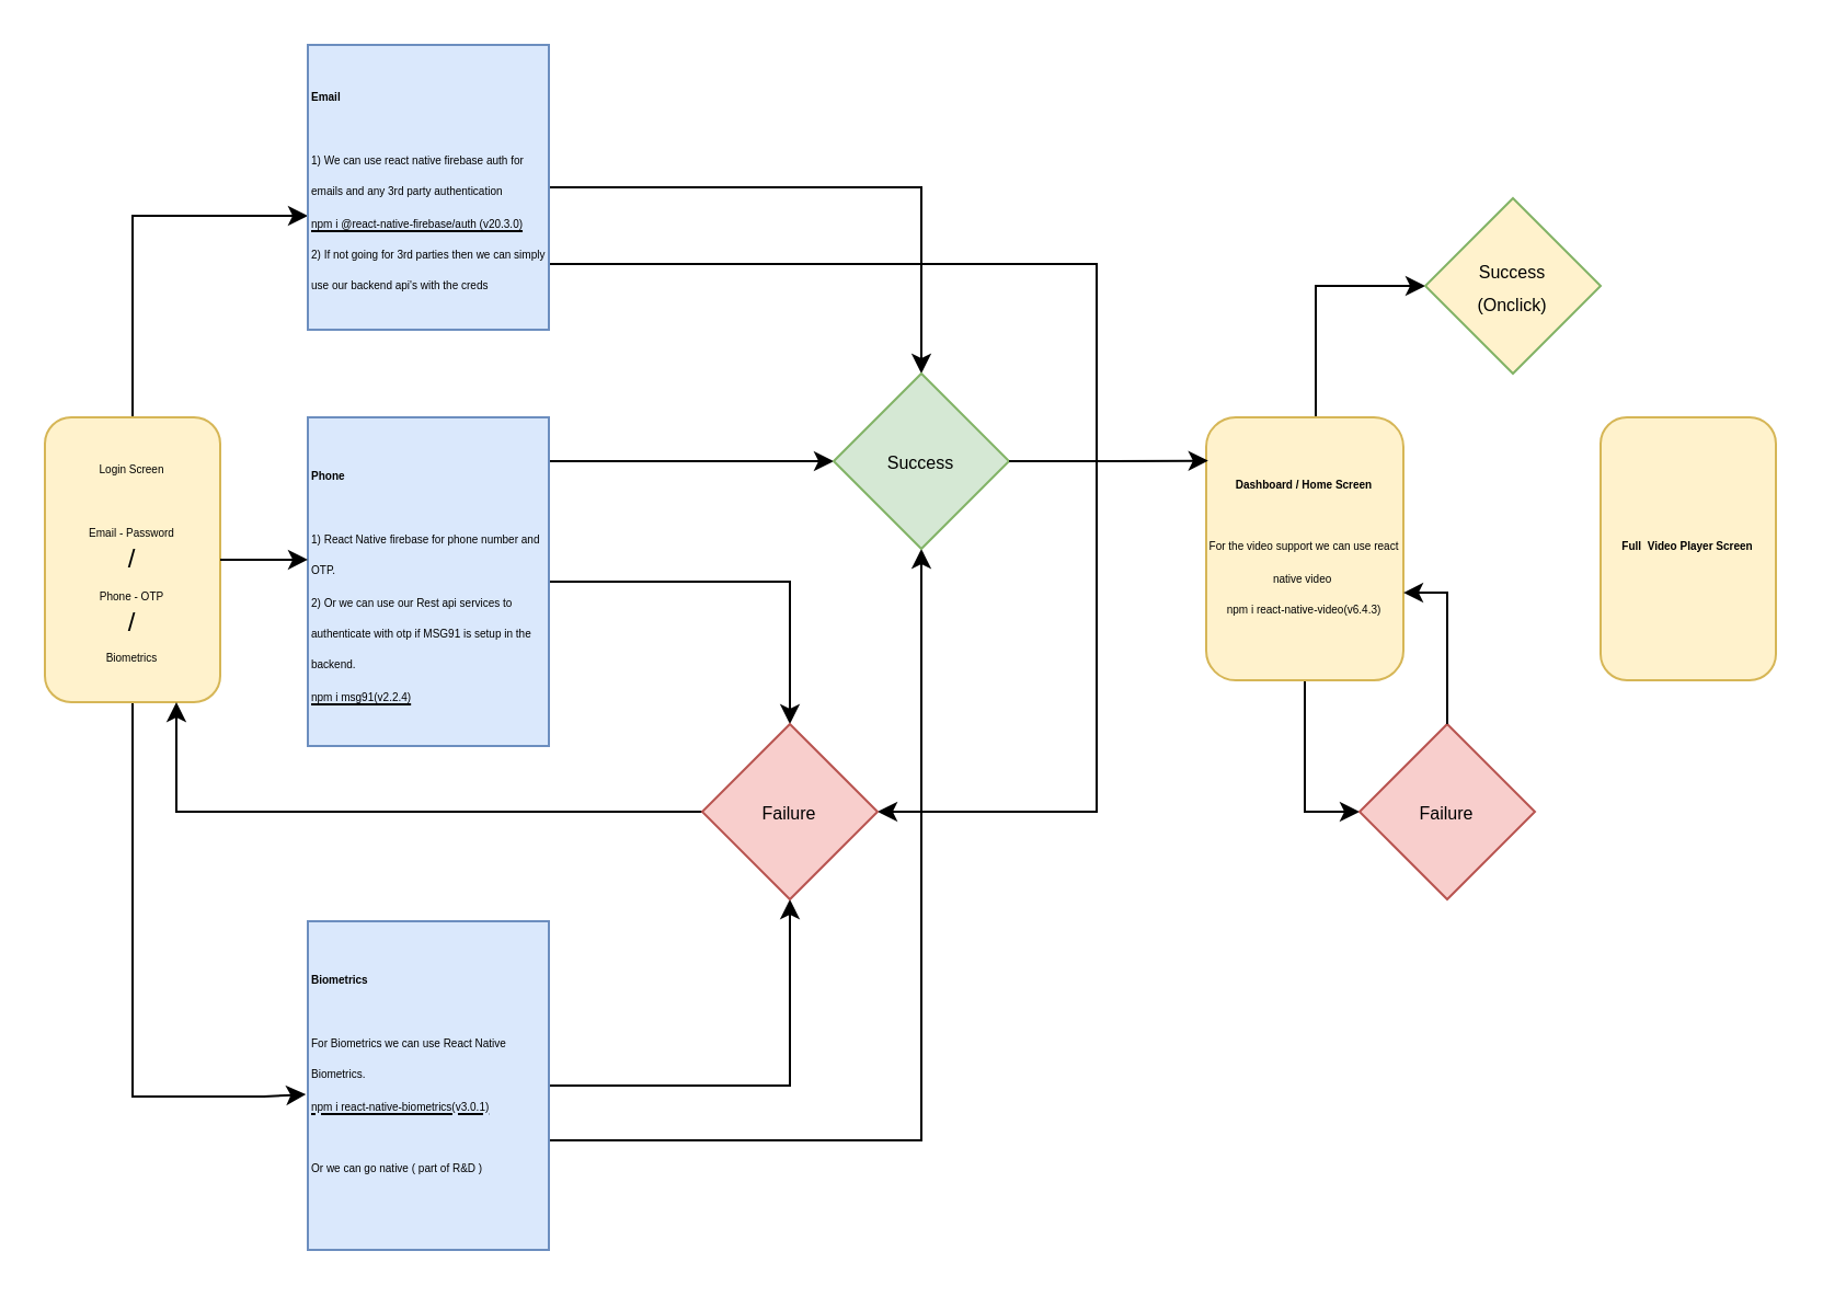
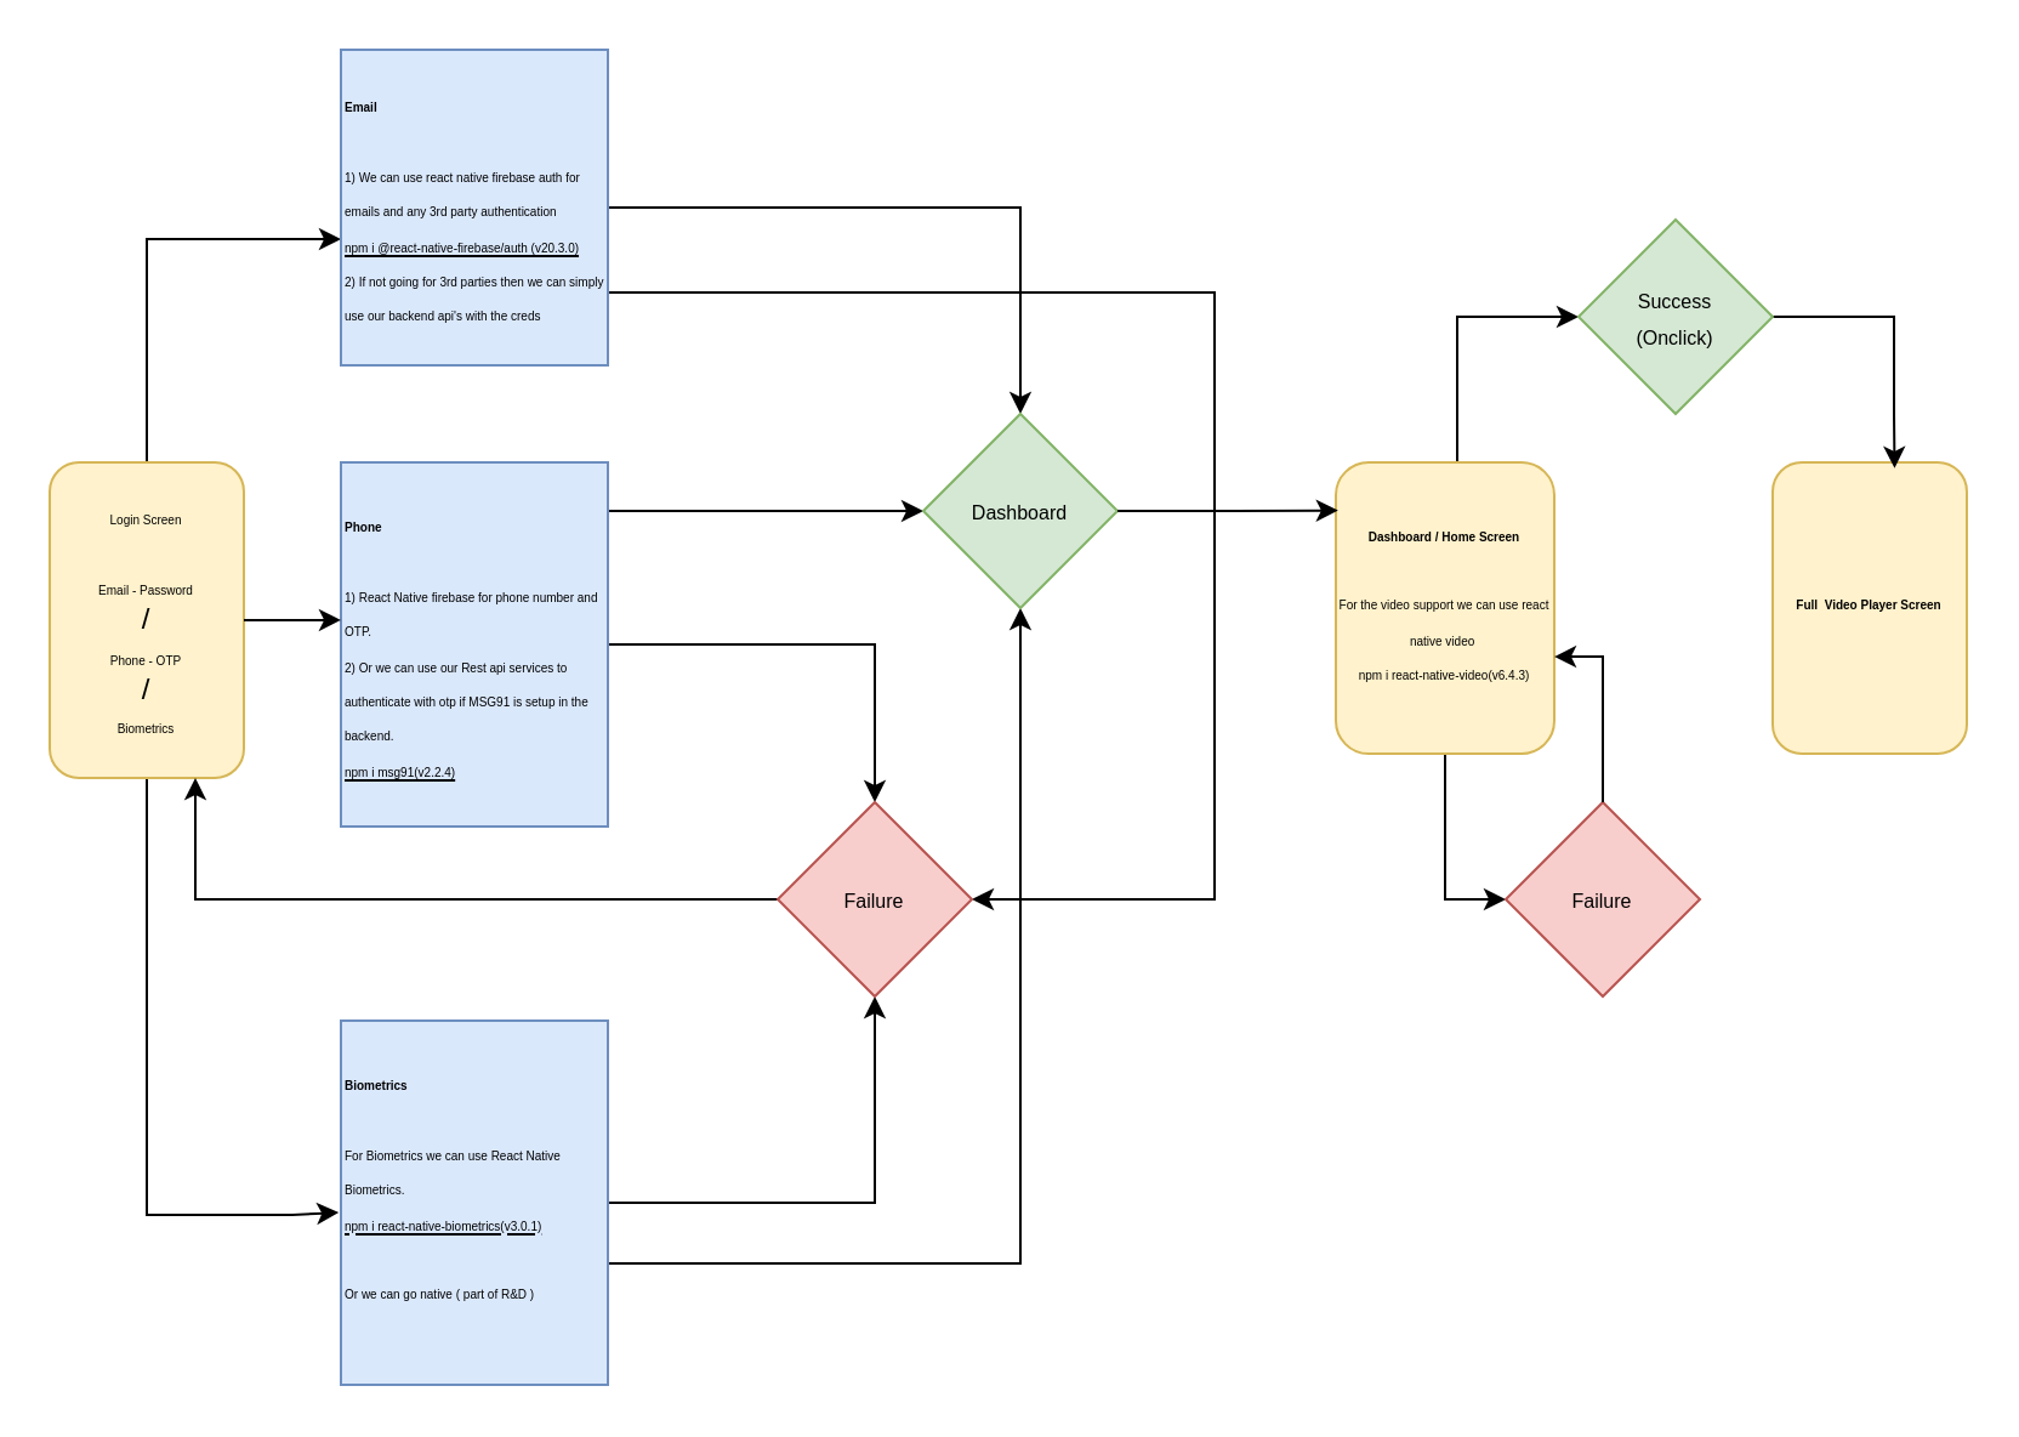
- <mxCell id="24" value="&lt;font style=&quot;font-size: 8px;&quot;&gt;Success&lt;br&gt;(Onclick)&lt;/font&gt;" style="rhombus;whiteSpace=wrap;html=1;fillColor=#fff2cc;strokeColor=#82b366;" vertex="1" parent="1"><mxGeometry x="650" y="90" width="80" height="80" as="geometry" /></mxCell>
+ <mxCell id="24" value="&lt;font style=&quot;font-size: 8px;&quot;&gt;Success&lt;br&gt;(Onclick)&lt;/font&gt;" style="rhombus;whiteSpace=wrap;html=1;fillColor=#d5e8d4;strokeColor=#82b366;" vertex="1" parent="1"><mxGeometry x="650" y="90" width="80" height="80" as="geometry" /></mxCell>
+ <mxCell id="23" style="edgeStyle=orthogonalEdgeStyle;rounded=0;orthogonalLoop=1;jettySize=auto;html=1;entryX=0.628;entryY=0.02;entryDx=0;entryDy=0;entryPerimeter=0;" edge="1" parent="1" source="24" target="22"><mxGeometry relative="1" as="geometry"><mxPoint x="780" y="180" as="targetPoint" /><Array as="points"><mxPoint x="780" y="130" /><mxPoint x="780" y="170" /></Array></mxGeometry></mxCell>
- <mxCell id="18" value="&lt;font style=&quot;font-size: 8px;&quot;&gt;Success&lt;/font&gt;" style="rhombus;whiteSpace=wrap;html=1;fillColor=#d5e8d4;strokeColor=#82b366;" vertex="1" parent="1"><mxGeometry x="380" y="170" width="80" height="80" as="geometry" /></mxCell>
+ <mxCell id="18" value="&lt;font style=&quot;font-size: 8px;&quot;&gt;Dashboard&lt;/font&gt;" style="rhombus;whiteSpace=wrap;html=1;fillColor=#d5e8d4;strokeColor=#82b366;" vertex="1" parent="1"><mxGeometry x="380" y="170" width="80" height="80" as="geometry" /></mxCell>
